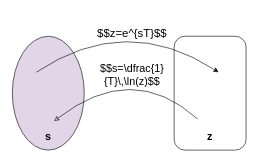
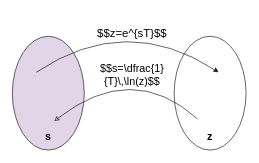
- <mxCell id="4" value="&lt;h2&gt;&lt;br&gt;&lt;/h2&gt;&lt;h2&gt;&lt;br&gt;&lt;/h2&gt;&lt;h2&gt;&lt;br&gt;&lt;/h2&gt;&lt;h2&gt;&lt;br&gt;&lt;/h2&gt;&lt;h2&gt;z&lt;/h2&gt;" style="whiteSpace=wrap;html=1;rounded=1;" vertex="1" parent="2"><mxGeometry x="270" y="40" width="120" height="190" as="geometry" /></mxCell>
+ <mxCell id="4" value="&lt;h2&gt;&lt;br&gt;&lt;/h2&gt;&lt;h2&gt;&lt;br&gt;&lt;/h2&gt;&lt;h2&gt;&lt;br&gt;&lt;/h2&gt;&lt;h2&gt;&lt;br&gt;&lt;/h2&gt;&lt;h2&gt;z&lt;/h2&gt;" style="ellipse;whiteSpace=wrap;html=1;" vertex="1" parent="2"><mxGeometry x="270" y="40" width="120" height="190" as="geometry" /></mxCell>
